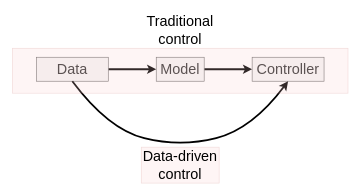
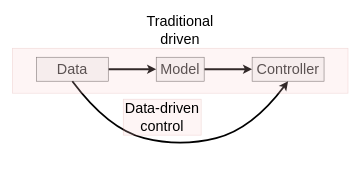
- <mxCell id="10" value="&lt;font style=&quot;font-size: 24px&quot;&gt;Traditional control&lt;/font&gt;" style="text;html=1;align=center;verticalAlign=middle;whiteSpace=wrap;rounded=0;opacity=20;" vertex="1" parent="1"><mxGeometry x="235" y="20" width="130" height="60" as="geometry" /></mxCell>
+ <mxCell id="10" value="&lt;font style=&quot;font-size: 24px&quot;&gt;Traditional driven&lt;/font&gt;" style="text;html=1;align=center;verticalAlign=middle;whiteSpace=wrap;rounded=0;opacity=20;" vertex="1" parent="1"><mxGeometry x="235" y="20" width="130" height="60" as="geometry" /></mxCell>
- <mxCell id="8" value="&lt;font style=&quot;font-size: 24px&quot;&gt;Data-driven control&lt;/font&gt;" style="text;html=1;strokeColor=#b85450;fillColor=#f8cecc;align=center;verticalAlign=middle;whiteSpace=wrap;rounded=0;opacity=20;" vertex="1" parent="1"><mxGeometry x="235" y="245" width="130" height="60" as="geometry" /></mxCell>
+ <mxCell id="8" value="&lt;font style=&quot;font-size: 24px&quot;&gt;Data-driven control&lt;/font&gt;" style="text;html=1;strokeColor=#b85450;fillColor=#f8cecc;align=center;verticalAlign=middle;whiteSpace=wrap;rounded=0;opacity=20;" vertex="1" parent="1"><mxGeometry x="205" y="165" width="130" height="60" as="geometry" /></mxCell>
